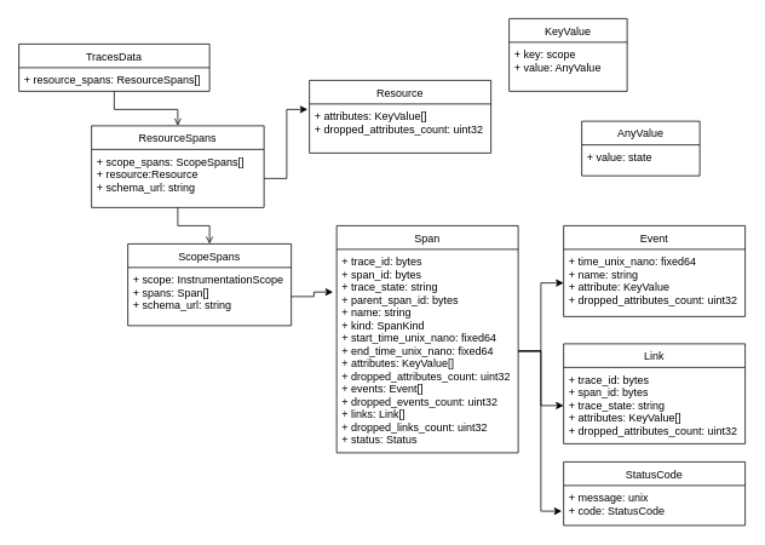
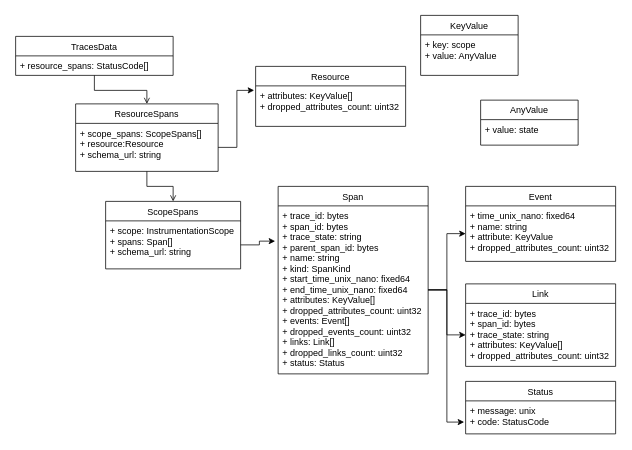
- <mxCell id="4" value="+ resource_spans: ResourceSpans[]" style="text;strokeColor=none;fillColor=none;align=left;verticalAlign=top;spacingLeft=4;spacingRight=4;overflow=hidden;rotatable=0;points=[[0,0.5],[1,0.5]];portConstraint=eastwest;" vertex="1" parent="3"><mxGeometry y="26" width="210" height="26" as="geometry" /></mxCell>
+ <mxCell id="4" value="+ resource_spans: StatusCode[]" style="text;strokeColor=none;fillColor=none;align=left;verticalAlign=top;spacingLeft=4;spacingRight=4;overflow=hidden;rotatable=0;points=[[0,0.5],[1,0.5]];portConstraint=eastwest;" vertex="1" parent="3"><mxGeometry y="26" width="210" height="26" as="geometry" /></mxCell>
- <mxCell id="26" value="StatusCode" style="swimlane;fontStyle=0;childLayout=stackLayout;horizontal=1;startSize=26;fillColor=none;horizontalStack=0;resizeParent=1;resizeParentMax=0;resizeLast=0;collapsible=1;marginBottom=0;" vertex="1" parent="1"><mxGeometry x="620" y="508" width="200" height="70" as="geometry" /></mxCell>
+ <mxCell id="26" value="Status" style="swimlane;fontStyle=0;childLayout=stackLayout;horizontal=1;startSize=26;fillColor=none;horizontalStack=0;resizeParent=1;resizeParentMax=0;resizeLast=0;collapsible=1;marginBottom=0;" vertex="1" parent="1"><mxGeometry x="620" y="508" width="200" height="70" as="geometry" /></mxCell>
